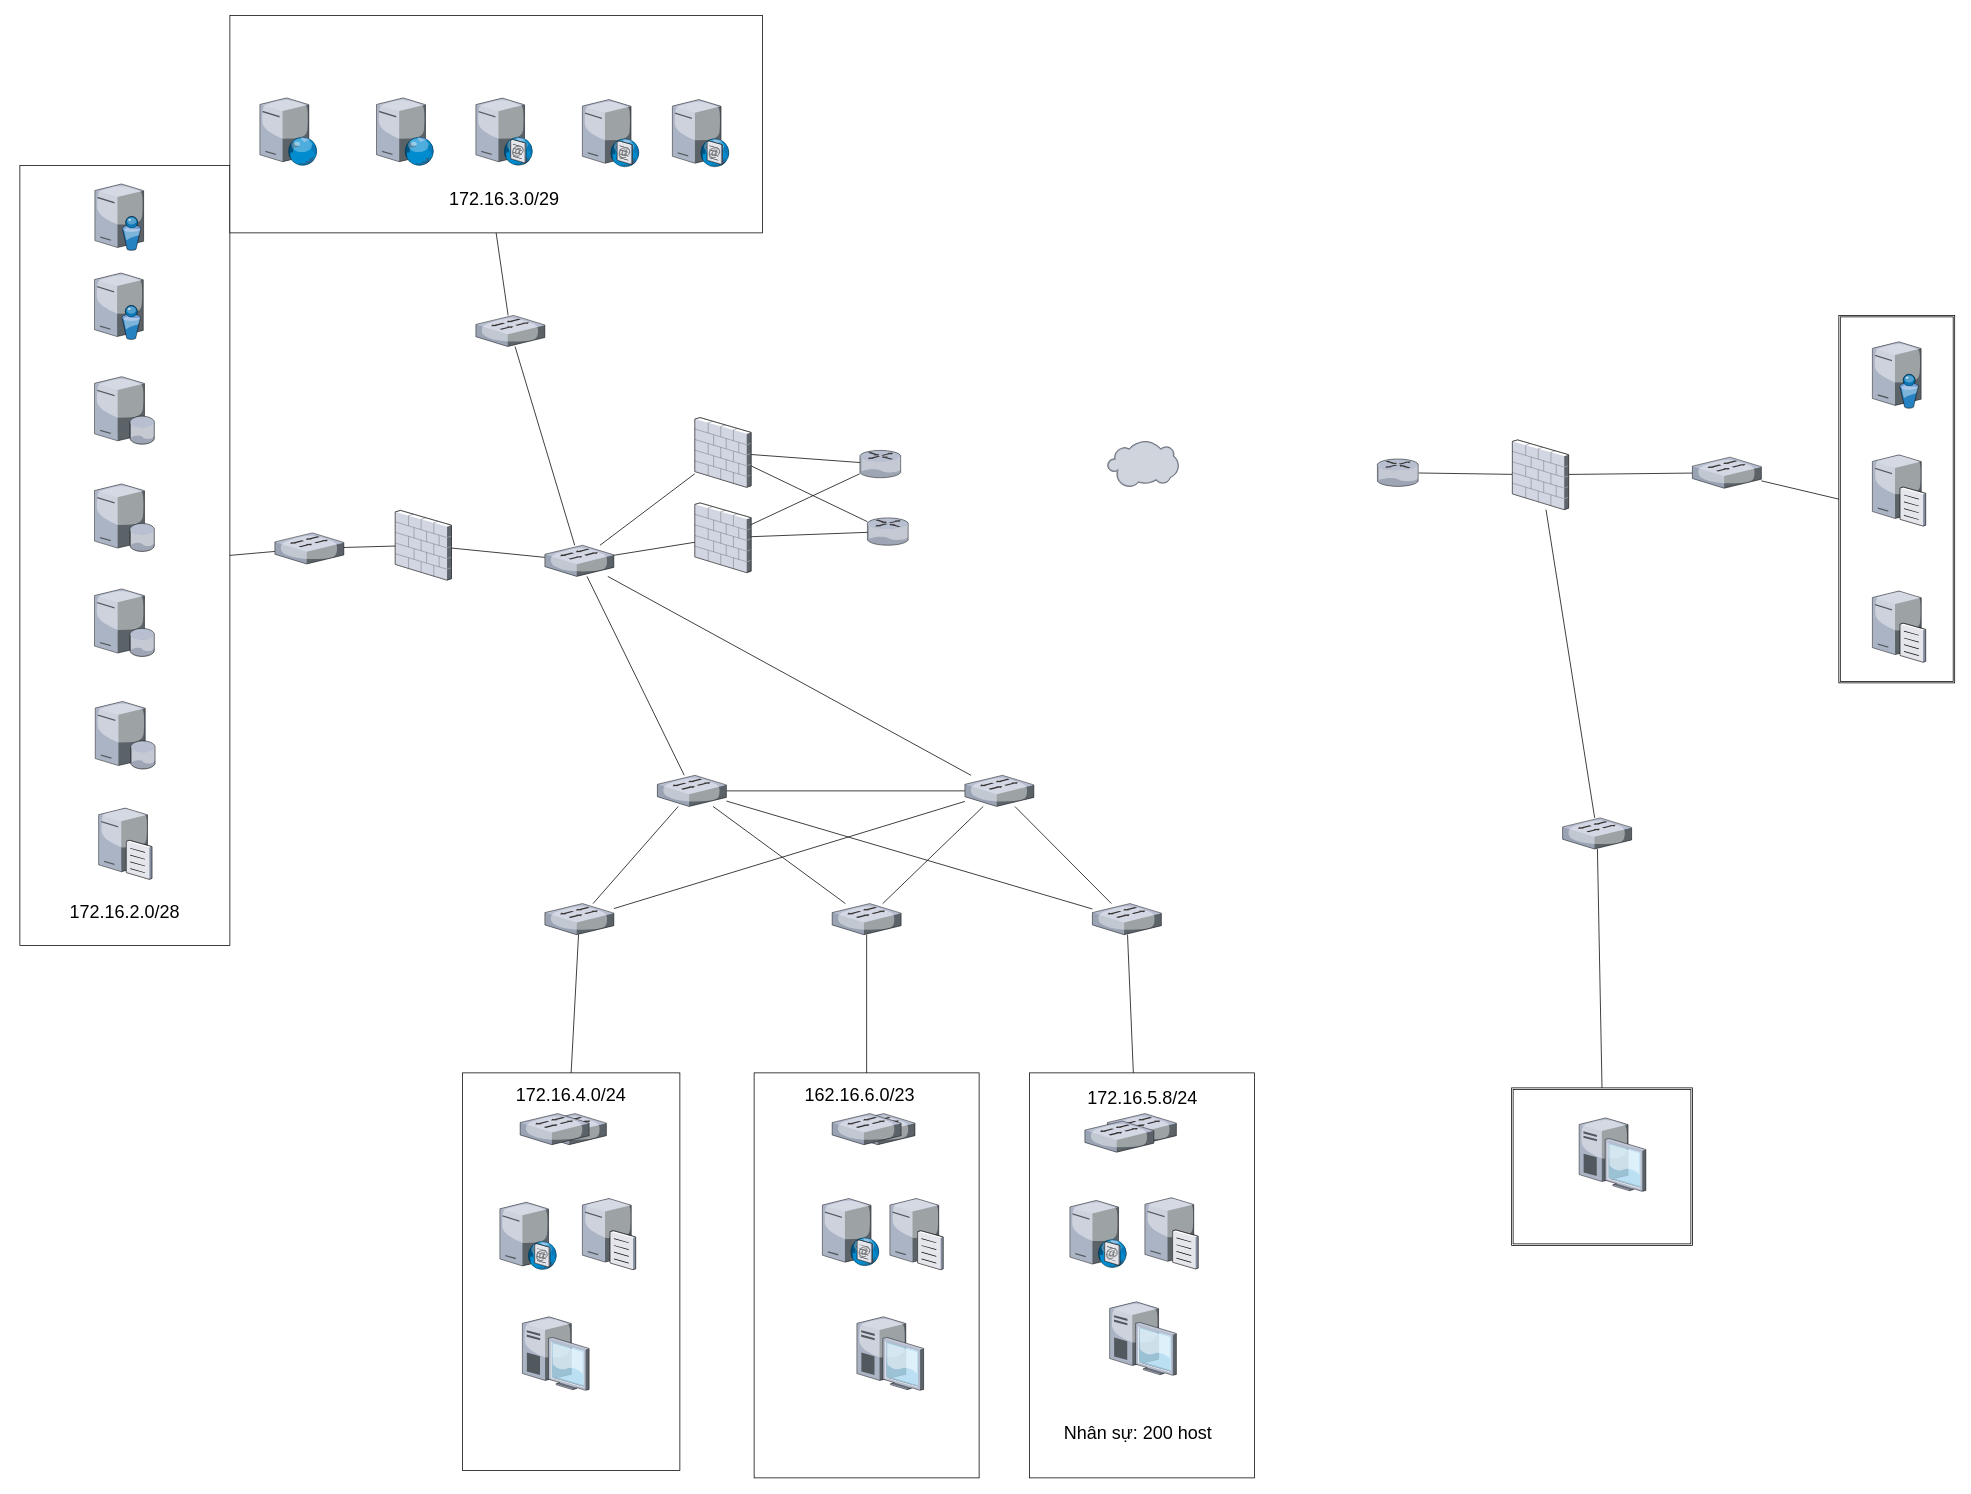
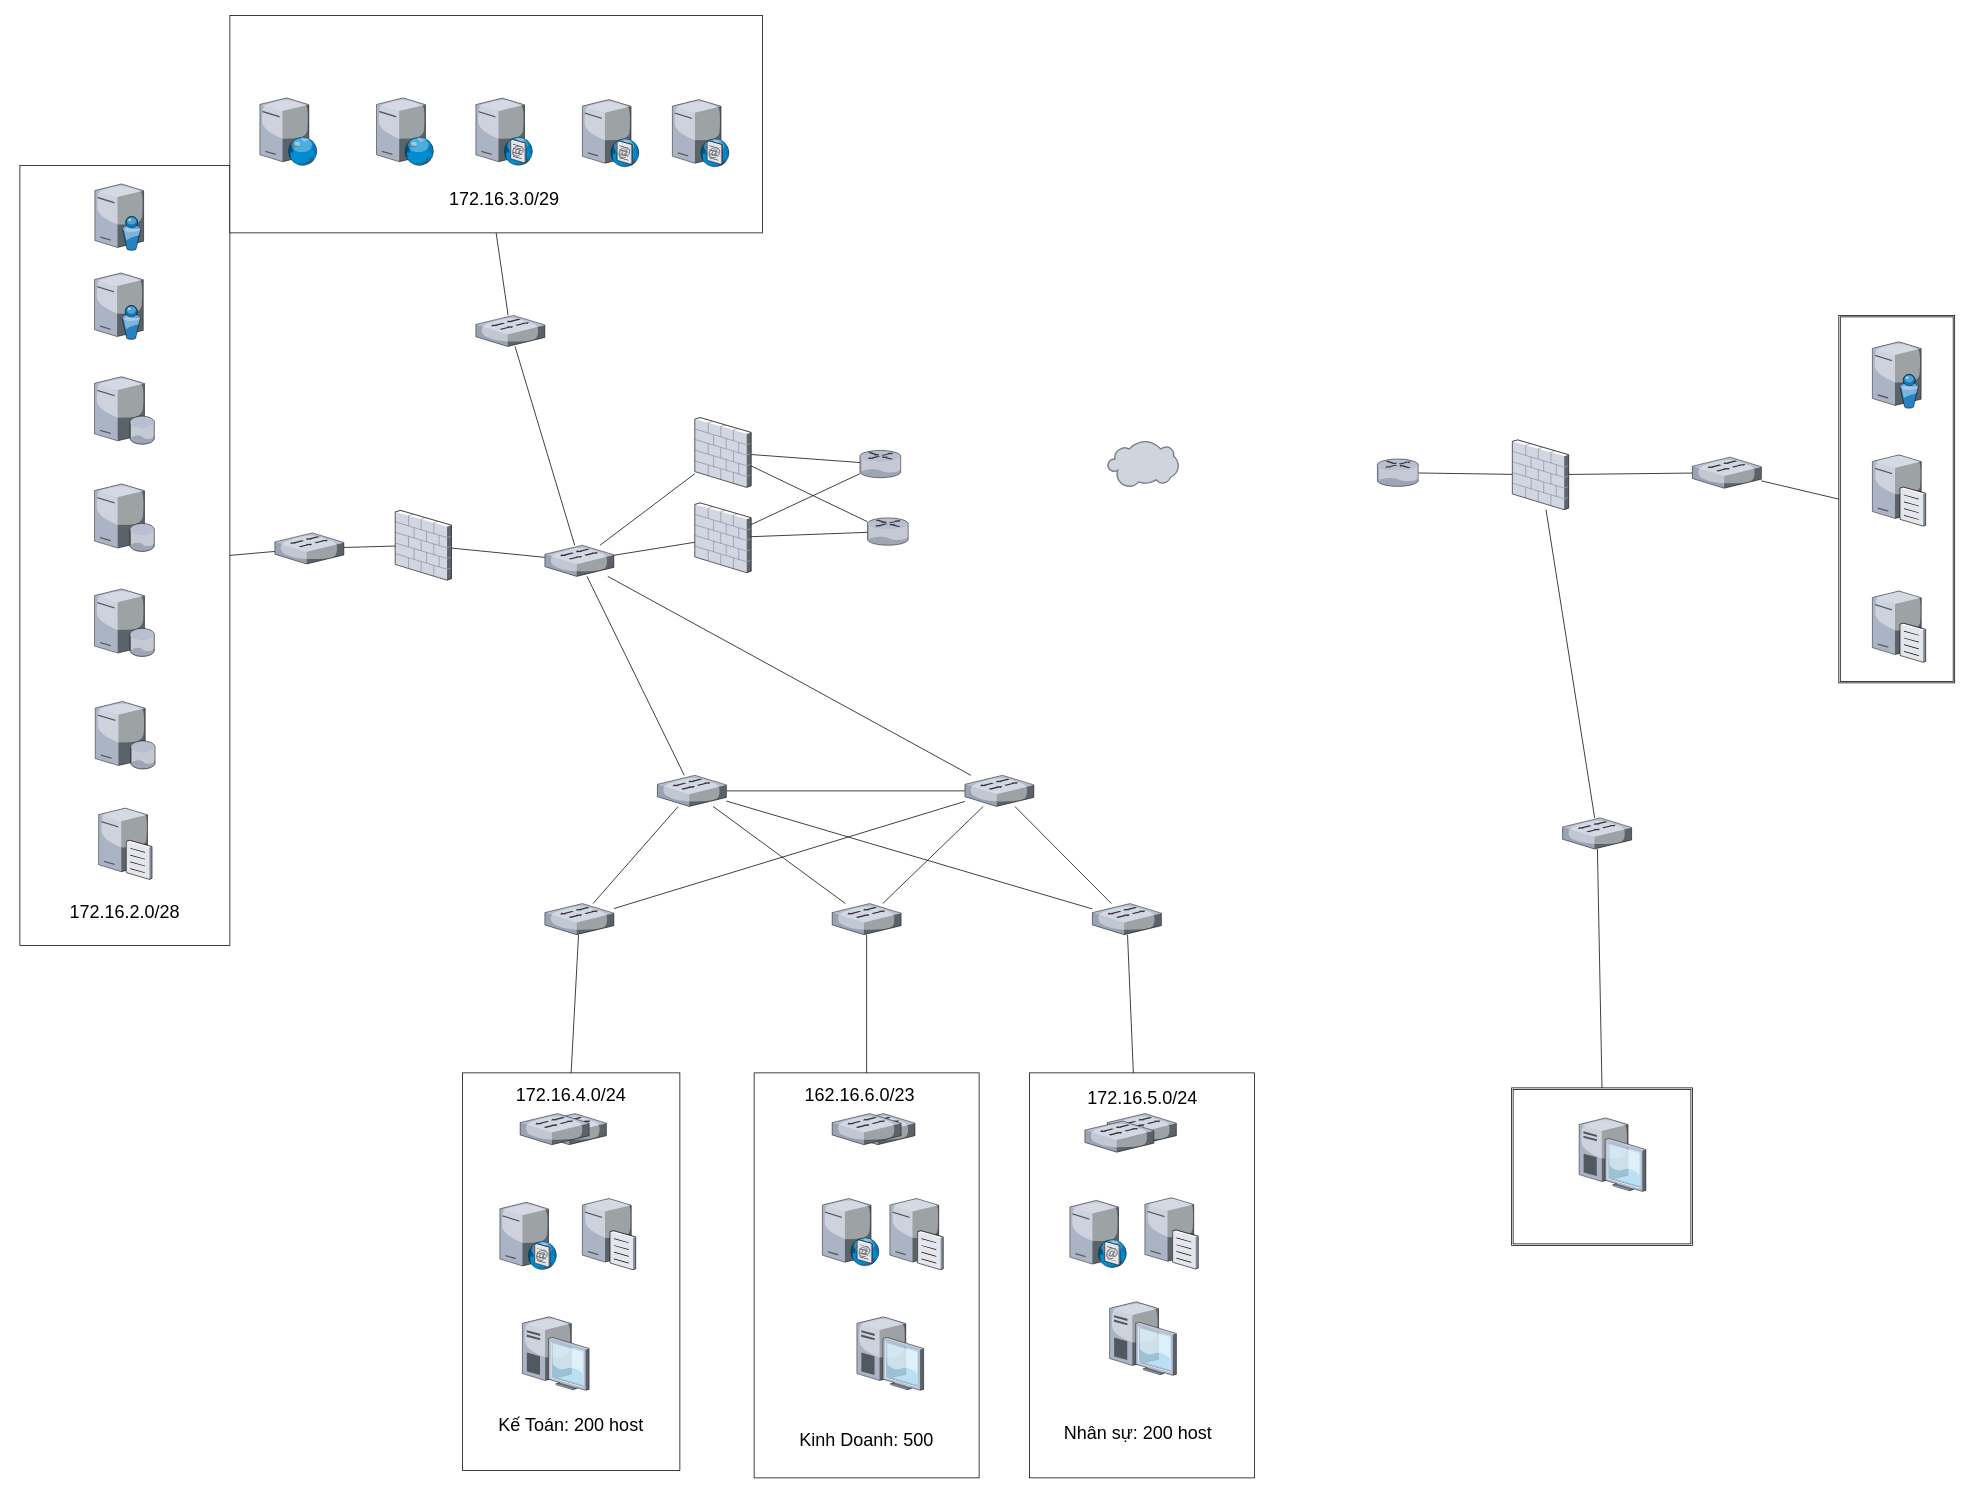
- <mxCell id="91" value="&lt;span style=&quot;font-size: 24px;&quot;&gt;172.16.5.8/24&lt;/span&gt;" style="text;html=1;strokeColor=none;fillColor=none;align=center;verticalAlign=middle;whiteSpace=wrap;rounded=0;" vertex="1" parent="1"><mxGeometry x="1378" y="1434.25" width="290" height="60" as="geometry" /></mxCell>
+ <mxCell id="91" value="&lt;span style=&quot;font-size: 24px;&quot;&gt;172.16.5.0/24&lt;/span&gt;" style="text;html=1;strokeColor=none;fillColor=none;align=center;verticalAlign=middle;whiteSpace=wrap;rounded=0;" vertex="1" parent="1"><mxGeometry x="1378" y="1434.25" width="290" height="60" as="geometry" /></mxCell>
+ <mxCell id="86" value="&lt;span style=&quot;font-size: 24px;&quot;&gt;Kế Toán: 200 host&lt;/span&gt;" style="text;html=1;strokeColor=none;fillColor=none;align=center;verticalAlign=middle;whiteSpace=wrap;rounded=0;" vertex="1" parent="1"><mxGeometry x="616" y="1870" width="290" height="60" as="geometry" /></mxCell>
+ <mxCell id="87" value="&lt;span style=&quot;font-size: 24px;&quot;&gt;Kinh Doanh: 500&lt;/span&gt;" style="text;html=1;strokeColor=none;fillColor=none;align=center;verticalAlign=middle;whiteSpace=wrap;rounded=0;" vertex="1" parent="1"><mxGeometry x="1010" y="1890" width="290" height="60" as="geometry" /></mxCell>
